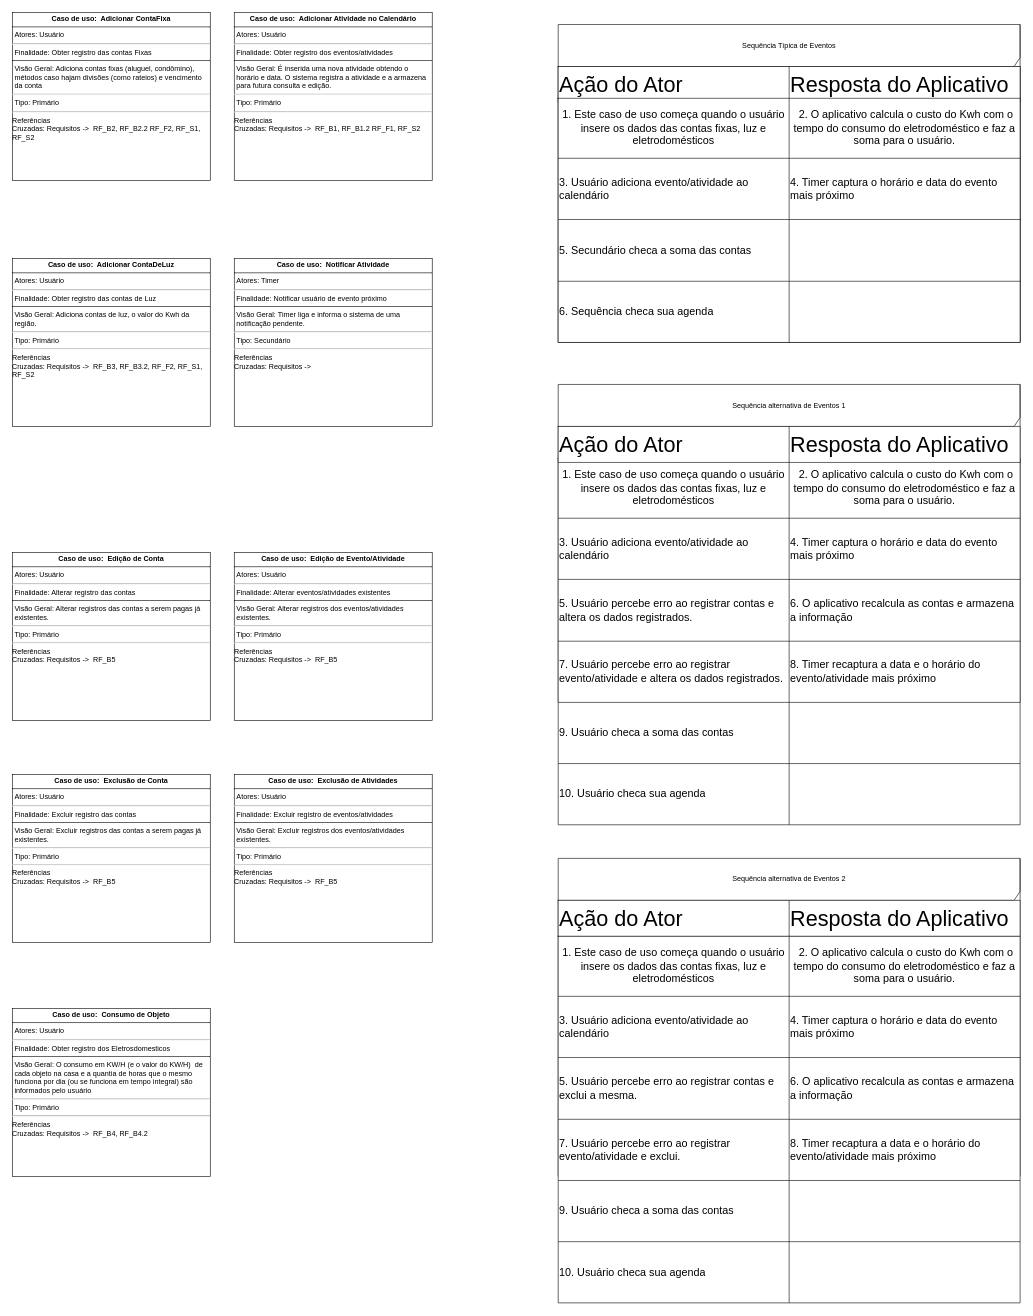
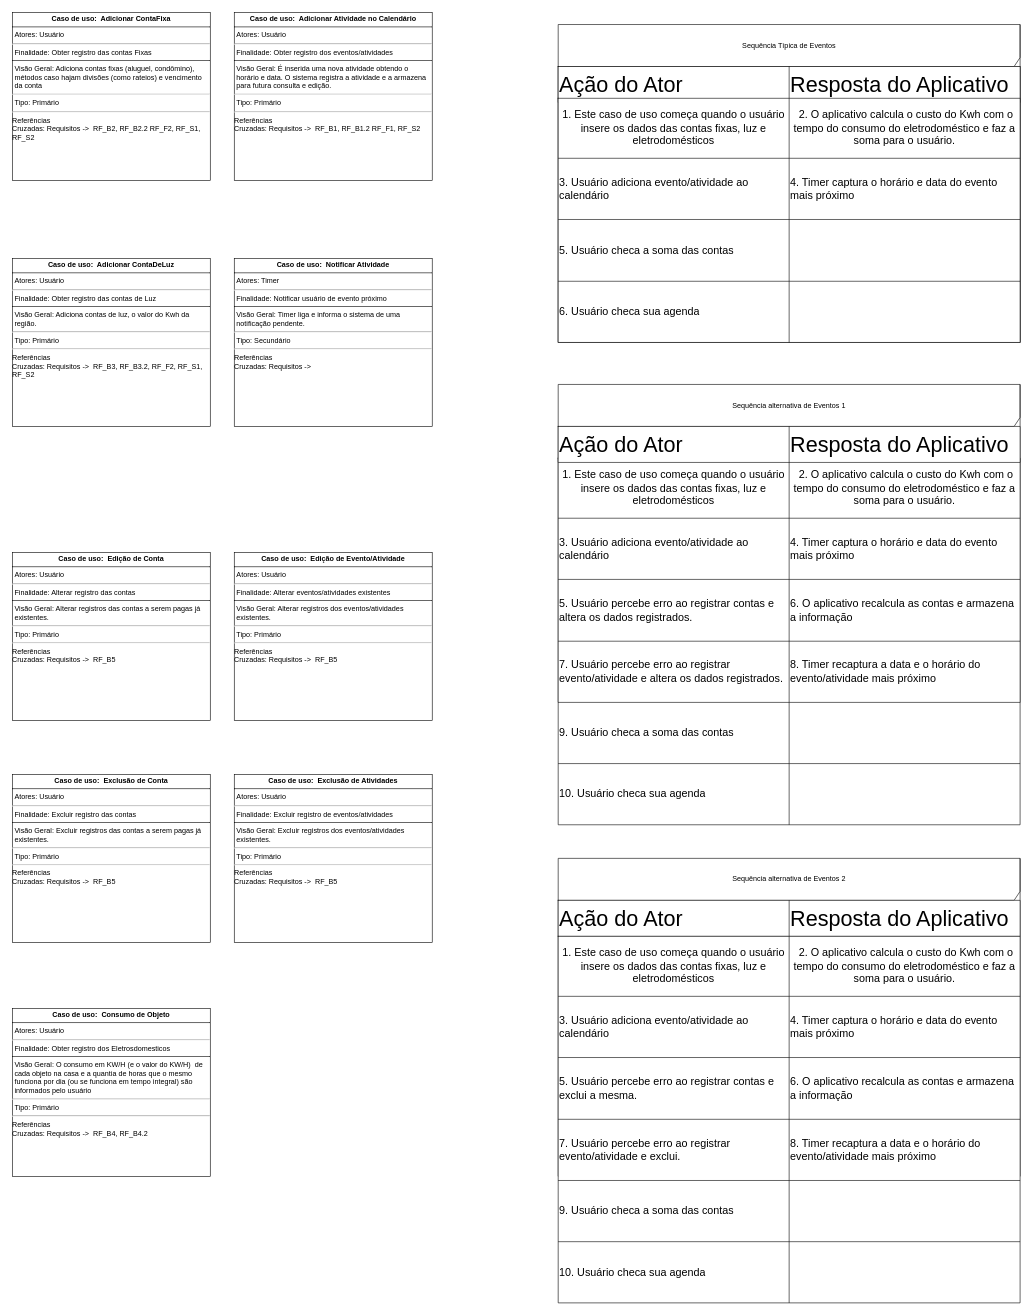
- <mxCell id="25" value="5. Secundário checa a soma das contas" style="shape=partialRectangle;html=1;whiteSpace=wrap;connectable=0;strokeColor=inherit;overflow=hidden;fillColor=none;top=0;left=0;bottom=0;right=0;pointerEvents=1;fontSize=18;align=left;labelPosition=center;verticalLabelPosition=middle;verticalAlign=middle;" vertex="1" parent="24"><mxGeometry width="385" height="103" as="geometry"><mxRectangle width="385" height="103" as="alternateBounds" /></mxGeometry></mxCell>
+ <mxCell id="25" value="5. Usuário checa a soma das contas" style="shape=partialRectangle;html=1;whiteSpace=wrap;connectable=0;strokeColor=inherit;overflow=hidden;fillColor=none;top=0;left=0;bottom=0;right=0;pointerEvents=1;fontSize=18;align=left;labelPosition=center;verticalLabelPosition=middle;verticalAlign=middle;" vertex="1" parent="24"><mxGeometry width="385" height="103" as="geometry"><mxRectangle width="385" height="103" as="alternateBounds" /></mxGeometry></mxCell>
- <mxCell id="28" value="6. Sequência checa sua agenda" style="shape=partialRectangle;html=1;whiteSpace=wrap;connectable=0;strokeColor=inherit;overflow=hidden;fillColor=none;top=0;left=0;bottom=0;right=0;pointerEvents=1;fontSize=18;align=left;labelPosition=center;verticalLabelPosition=middle;verticalAlign=middle;" vertex="1" parent="27"><mxGeometry width="385" height="102" as="geometry"><mxRectangle width="385" height="102" as="alternateBounds" /></mxGeometry></mxCell>
+ <mxCell id="28" value="6. Usuário checa sua agenda" style="shape=partialRectangle;html=1;whiteSpace=wrap;connectable=0;strokeColor=inherit;overflow=hidden;fillColor=none;top=0;left=0;bottom=0;right=0;pointerEvents=1;fontSize=18;align=left;labelPosition=center;verticalLabelPosition=middle;verticalAlign=middle;" vertex="1" parent="27"><mxGeometry width="385" height="102" as="geometry"><mxRectangle width="385" height="102" as="alternateBounds" /></mxGeometry></mxCell>
